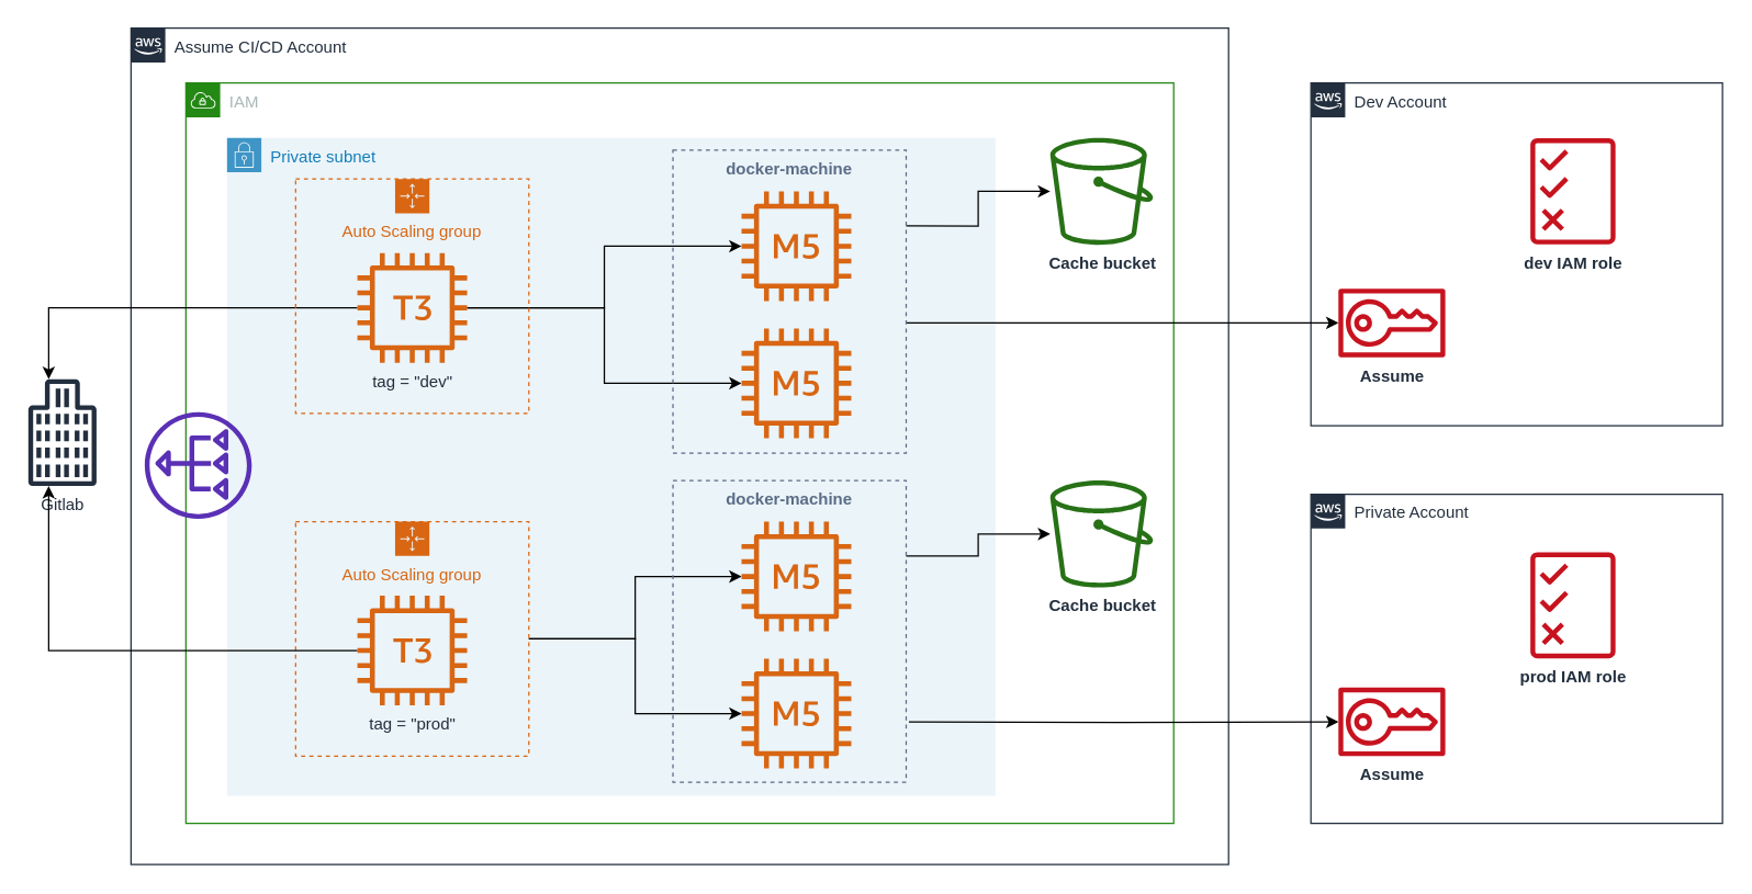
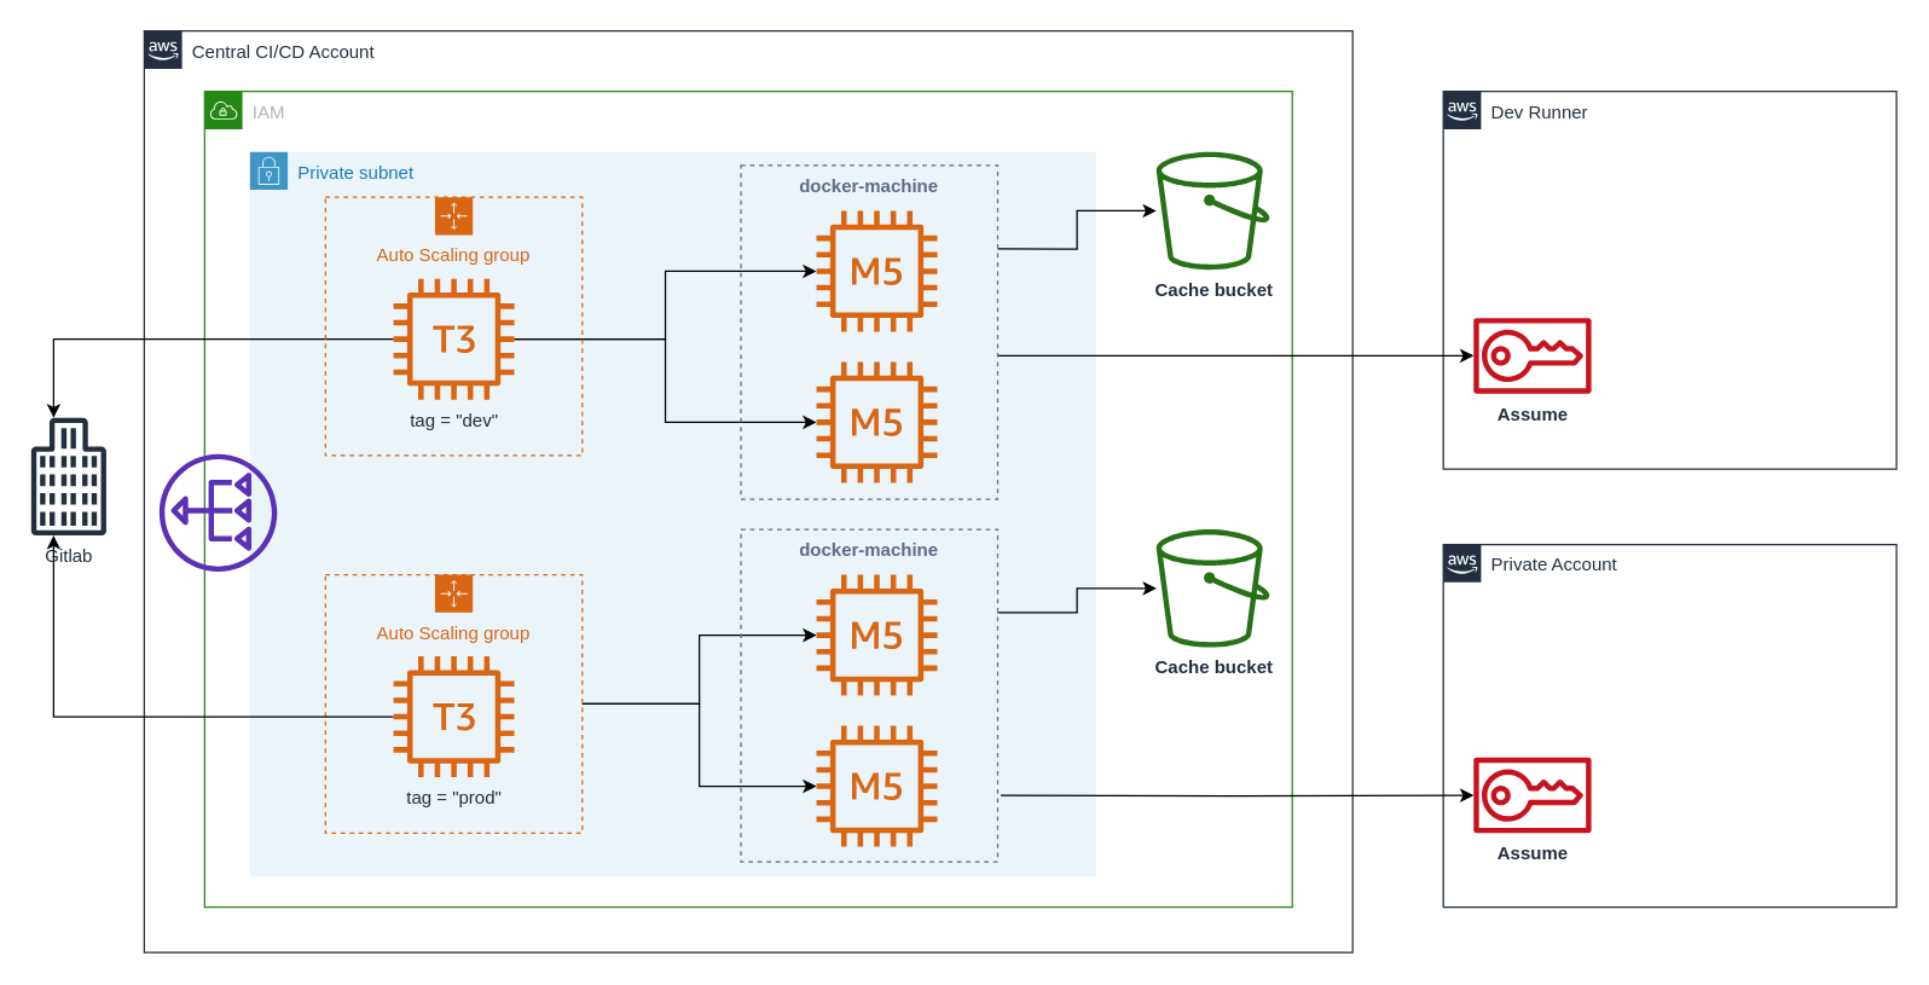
- <mxCell id="2" value="Assume CI/CD Account" style="points=[[0,0],[0.25,0],[0.5,0],[0.75,0],[1,0],[1,0.25],[1,0.5],[1,0.75],[1,1],[0.75,1],[0.5,1],[0.25,1],[0,1],[0,0.75],[0,0.5],[0,0.25]];outlineConnect=0;gradientColor=none;html=1;whiteSpace=wrap;fontSize=12;fontStyle=0;shape=mxgraph.aws4.group;grIcon=mxgraph.aws4.group_aws_cloud_alt;strokeColor=#232F3E;fillColor=none;verticalAlign=top;align=left;spacingLeft=30;fontColor=#232F3E;dashed=0;" parent="1" vertex="1"><mxGeometry x="95" y="20" width="800" height="610" as="geometry" /></mxCell>
+ <mxCell id="2" value="Central CI/CD Account" style="points=[[0,0],[0.25,0],[0.5,0],[0.75,0],[1,0],[1,0.25],[1,0.5],[1,0.75],[1,1],[0.75,1],[0.5,1],[0.25,1],[0,1],[0,0.75],[0,0.5],[0,0.25]];outlineConnect=0;gradientColor=none;html=1;whiteSpace=wrap;fontSize=12;fontStyle=0;shape=mxgraph.aws4.group;grIcon=mxgraph.aws4.group_aws_cloud_alt;strokeColor=#232F3E;fillColor=none;verticalAlign=top;align=left;spacingLeft=30;fontColor=#232F3E;dashed=0;" parent="1" vertex="1"><mxGeometry x="95" y="20" width="800" height="610" as="geometry" /></mxCell>
- <mxCell id="3" value="Dev Account" style="points=[[0,0],[0.25,0],[0.5,0],[0.75,0],[1,0],[1,0.25],[1,0.5],[1,0.75],[1,1],[0.75,1],[0.5,1],[0.25,1],[0,1],[0,0.75],[0,0.5],[0,0.25]];outlineConnect=0;gradientColor=none;html=1;whiteSpace=wrap;fontSize=12;fontStyle=0;shape=mxgraph.aws4.group;grIcon=mxgraph.aws4.group_aws_cloud_alt;strokeColor=#232F3E;fillColor=none;verticalAlign=top;align=left;spacingLeft=30;fontColor=#232F3E;dashed=0;" parent="1" vertex="1"><mxGeometry x="955" y="60" width="300" height="250" as="geometry" /></mxCell>
+ <mxCell id="3" value="Dev Runner" style="points=[[0,0],[0.25,0],[0.5,0],[0.75,0],[1,0],[1,0.25],[1,0.5],[1,0.75],[1,1],[0.75,1],[0.5,1],[0.25,1],[0,1],[0,0.75],[0,0.5],[0,0.25]];outlineConnect=0;gradientColor=none;html=1;whiteSpace=wrap;fontSize=12;fontStyle=0;shape=mxgraph.aws4.group;grIcon=mxgraph.aws4.group_aws_cloud_alt;strokeColor=#232F3E;fillColor=none;verticalAlign=top;align=left;spacingLeft=30;fontColor=#232F3E;dashed=0;" parent="1" vertex="1"><mxGeometry x="955" y="60" width="300" height="250" as="geometry" /></mxCell>
- <mxCell id="21" value="&lt;b&gt;dev IAM role&lt;/b&gt;" style="outlineConnect=0;fontColor=#232F3E;gradientColor=none;fillColor=#C7131F;strokeColor=none;dashed=0;verticalLabelPosition=bottom;verticalAlign=top;align=center;html=1;fontSize=12;fontStyle=0;aspect=fixed;pointerEvents=1;shape=mxgraph.aws4.permissions;" parent="14" vertex="1"><mxGeometry x="1115" y="100" width="62" height="78" as="geometry" /></mxCell>
- <mxCell id="35" value="&lt;b&gt;prod IAM role&lt;/b&gt;" style="outlineConnect=0;fontColor=#232F3E;gradientColor=none;fillColor=#C7131F;strokeColor=none;dashed=0;verticalLabelPosition=bottom;verticalAlign=top;align=center;html=1;fontSize=12;fontStyle=0;aspect=fixed;pointerEvents=1;shape=mxgraph.aws4.permissions;" parent="14" vertex="1"><mxGeometry x="1115" y="402" width="62" height="78" as="geometry" /></mxCell>
